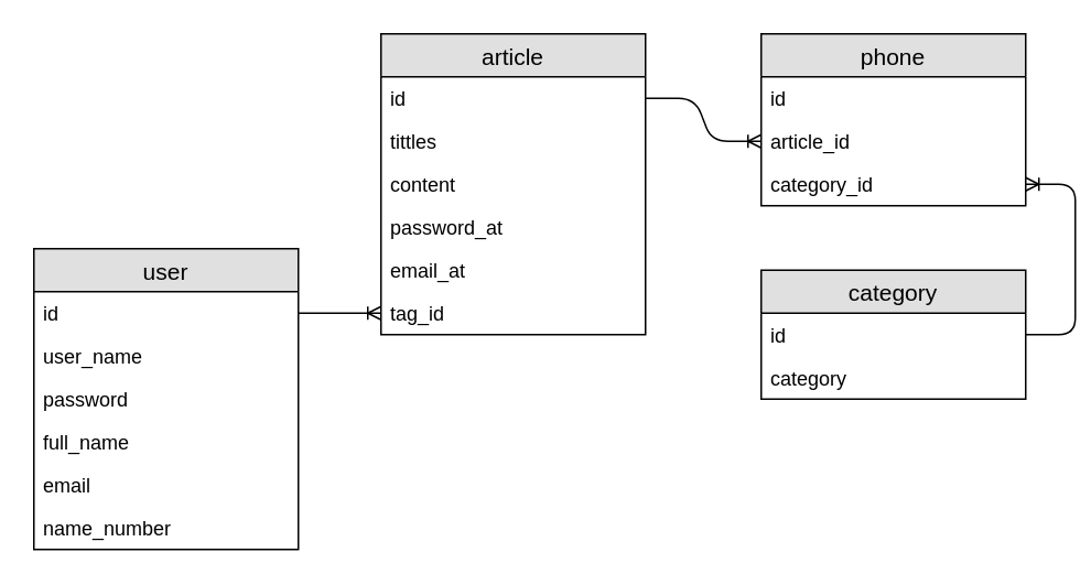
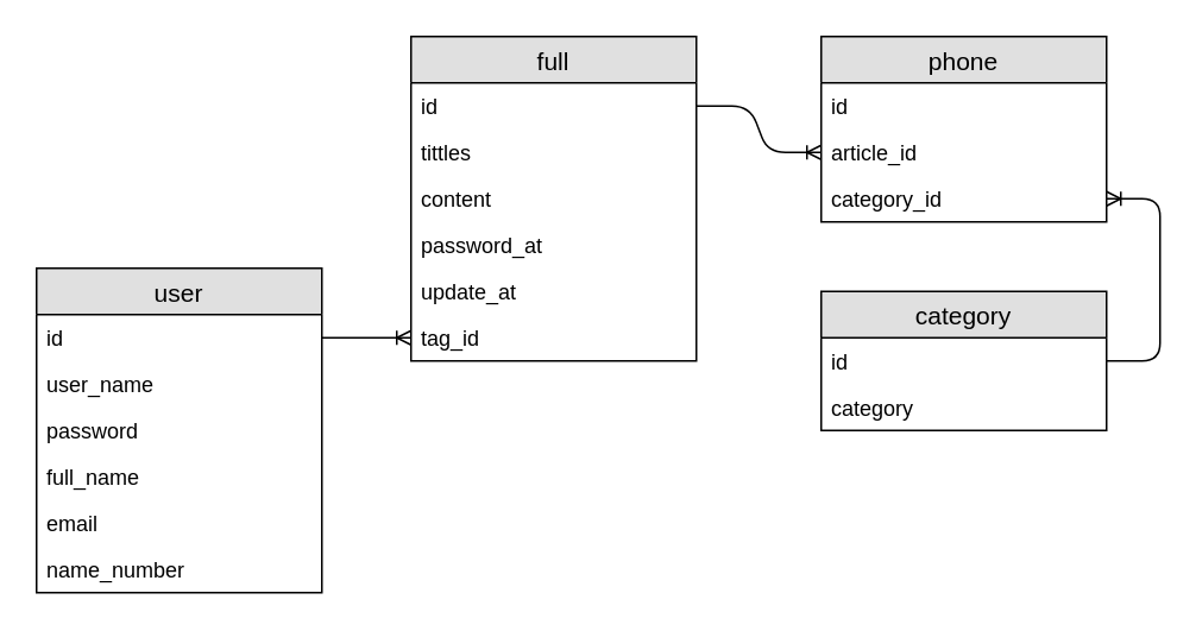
- <mxCell id="12" value="article" style="swimlane;fontStyle=0;childLayout=stackLayout;horizontal=1;startSize=26;fillColor=#e0e0e0;horizontalStack=0;resizeParent=1;resizeParentMax=0;resizeLast=0;collapsible=1;marginBottom=0;swimlaneFillColor=#ffffff;align=center;fontSize=14;" parent="1" vertex="1"><mxGeometry x="230" y="20" width="160" height="182" as="geometry" /></mxCell>
+ <mxCell id="12" value="full" style="swimlane;fontStyle=0;childLayout=stackLayout;horizontal=1;startSize=26;fillColor=#e0e0e0;horizontalStack=0;resizeParent=1;resizeParentMax=0;resizeLast=0;collapsible=1;marginBottom=0;swimlaneFillColor=#ffffff;align=center;fontSize=14;" parent="1" vertex="1"><mxGeometry x="230" y="20" width="160" height="182" as="geometry" /></mxCell>
- <mxCell id="17" value="email_at" style="text;strokeColor=none;fillColor=none;spacingLeft=4;spacingRight=4;overflow=hidden;rotatable=0;points=[[0,0.5],[1,0.5]];portConstraint=eastwest;fontSize=12;" parent="12" vertex="1"><mxGeometry y="130" width="160" height="26" as="geometry" /></mxCell>
+ <mxCell id="17" value="update_at" style="text;strokeColor=none;fillColor=none;spacingLeft=4;spacingRight=4;overflow=hidden;rotatable=0;points=[[0,0.5],[1,0.5]];portConstraint=eastwest;fontSize=12;" parent="12" vertex="1"><mxGeometry y="130" width="160" height="26" as="geometry" /></mxCell>
